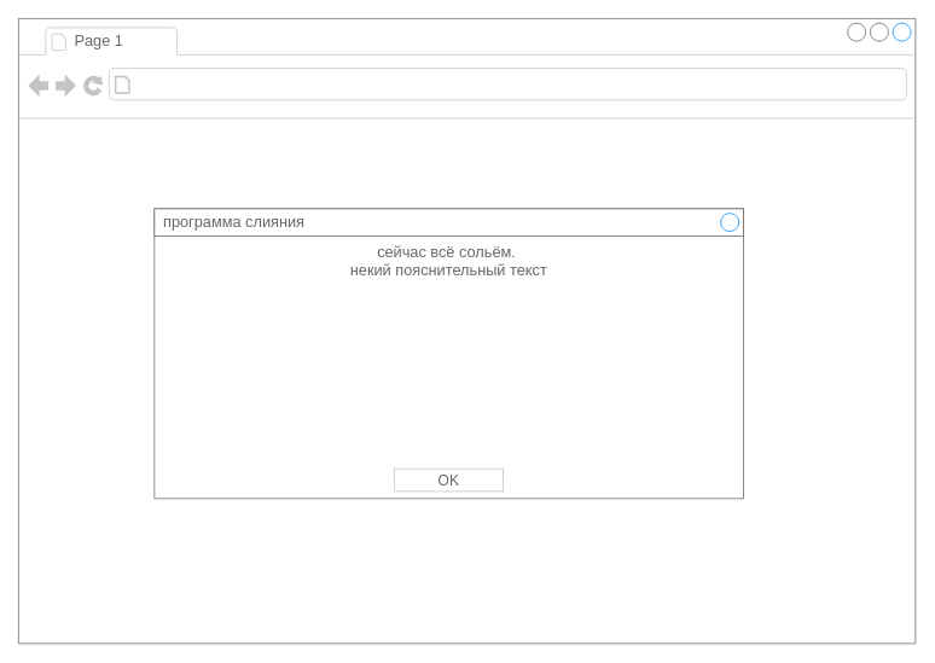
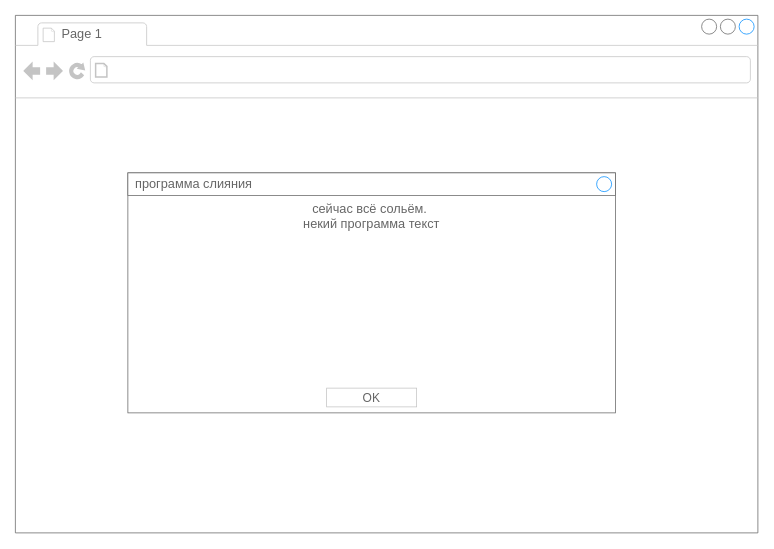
- <mxCell id="4" value="сейчас всё сольём.&amp;nbsp;&lt;br&gt;некий пояснительный текст" style="strokeWidth=1;shadow=0;dashed=0;align=center;html=1;shape=mxgraph.mockup.containers.rrect;rSize=0;strokeColor=#666666;fontColor=#666666;fontSize=17;verticalAlign=top;whiteSpace=wrap;fillColor=#ffffff;spacingTop=32;" vertex="1" parent="1"><mxGeometry x="170" y="230" width="650" height="320" as="geometry" /></mxCell>
+ <mxCell id="4" value="сейчас всё сольём.&amp;nbsp;&lt;br&gt;некий программа текст" style="strokeWidth=1;shadow=0;dashed=0;align=center;html=1;shape=mxgraph.mockup.containers.rrect;rSize=0;strokeColor=#666666;fontColor=#666666;fontSize=17;verticalAlign=top;whiteSpace=wrap;fillColor=#ffffff;spacingTop=32;" vertex="1" parent="1"><mxGeometry x="170" y="230" width="650" height="320" as="geometry" /></mxCell>
